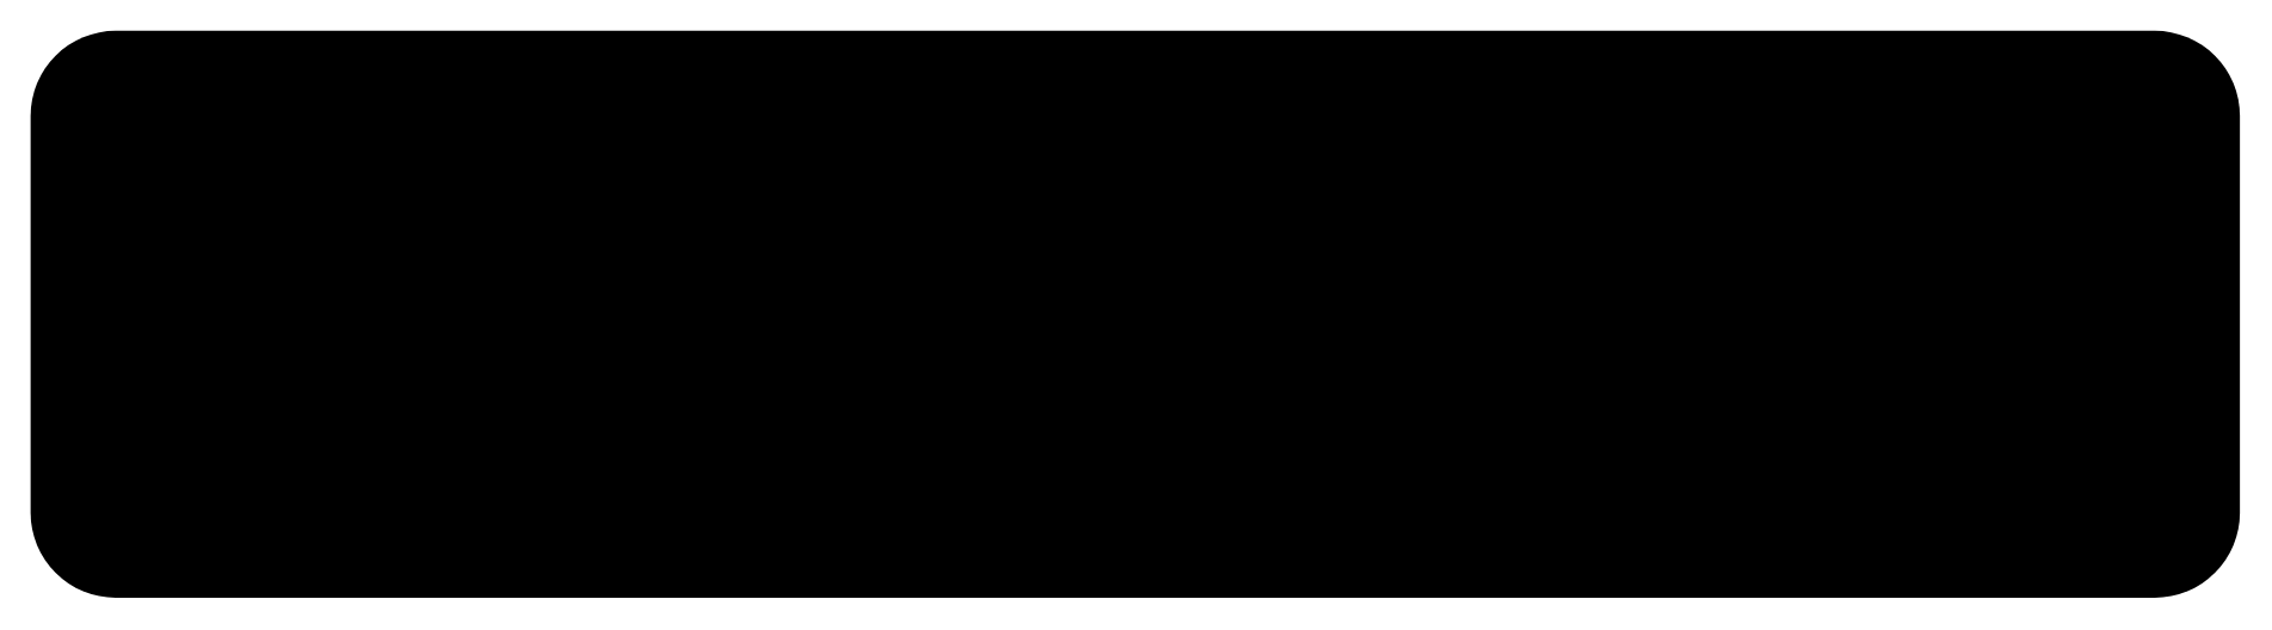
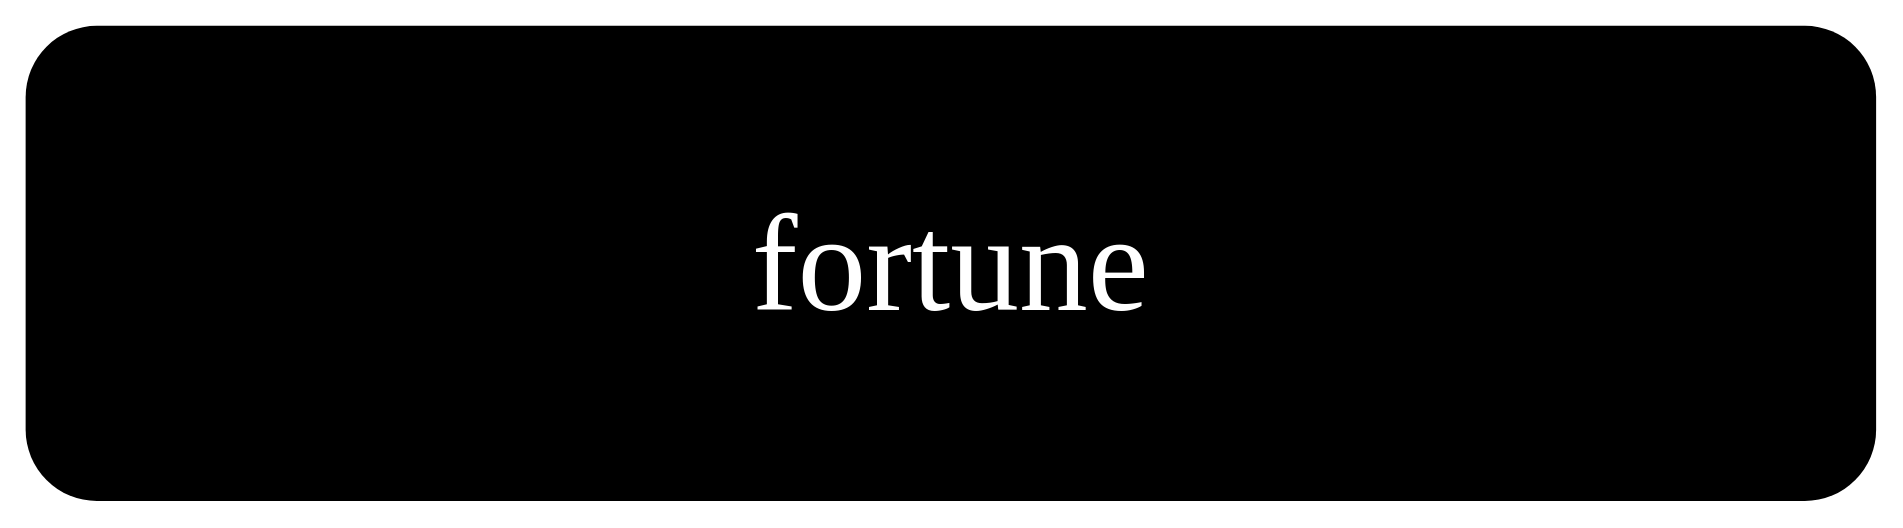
+ <mxCell id="3" value="&lt;div style=&quot;&quot;&gt;&lt;font face=&quot;Gochi Hand&quot; style=&quot;color: light-dark(rgb(255, 255, 255), rgb(237, 237, 237)); font-size: 110px;&quot; data-font-src=&quot;https://fonts.googleapis.com/css?family=Gochi+Hand&quot;&gt;fortune&lt;/font&gt;&lt;/div&gt;" style="text;html=1;align=center;verticalAlign=middle;whiteSpace=wrap;rounded=0;fontFamily=Lato;fontSource=https%3A%2F%2Ffonts.googleapis.com%2Fcss%3Ffamily%3DLato;" parent="1" vertex="1"><mxGeometry x="25" y="155" width="1470" height="110" as="geometry" /></mxCell>
